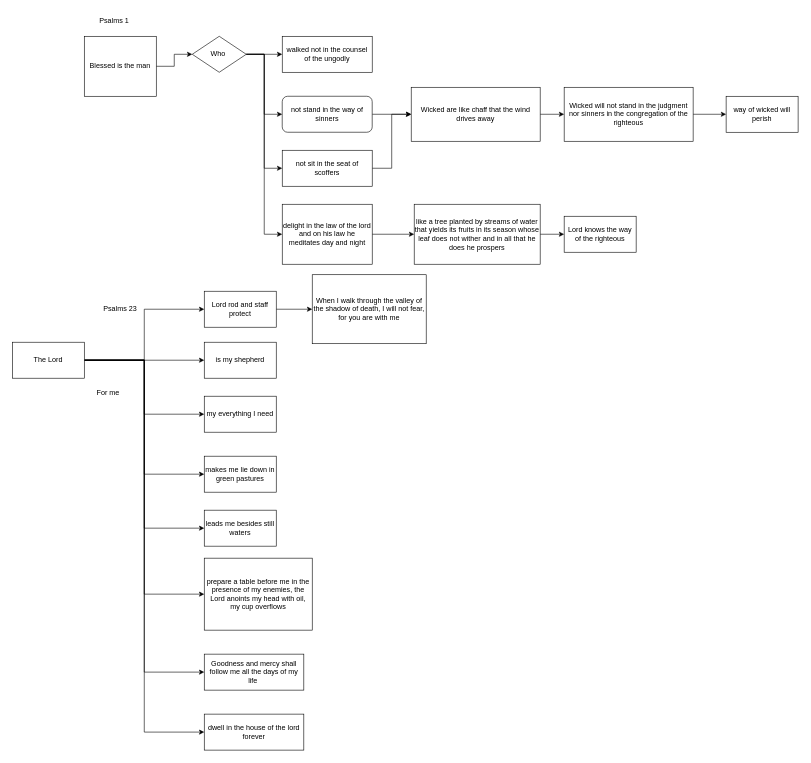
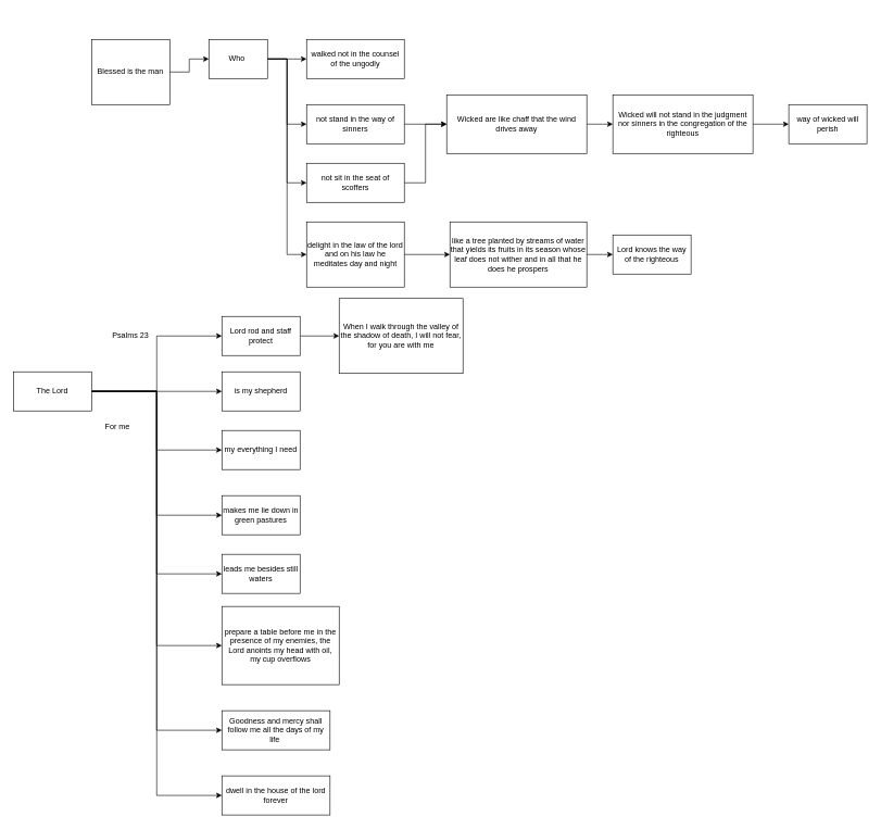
- <mxCell id="33" value="Psalms 1" style="text;html=1;align=center;verticalAlign=middle;whiteSpace=wrap;rounded=0;" parent="1" vertex="1"><mxGeometry x="160" y="20" width="60" height="30" as="geometry" /></mxCell>
- <mxCell id="8" value="Who&amp;nbsp;" style="rhombus;whiteSpace=wrap;html=1;" parent="1" vertex="1"><mxGeometry x="320" y="60" width="90" height="60" as="geometry" /></mxCell>
+ <mxCell id="8" value="Who&amp;nbsp;" style="rounded=0;whiteSpace=wrap;html=1;" parent="1" vertex="1"><mxGeometry x="320" y="60" width="90" height="60" as="geometry" /></mxCell>
- <mxCell id="11" value="not stand in the way of sinners" style="whiteSpace=wrap;html=1;rounded=1;" parent="1" vertex="1"><mxGeometry x="470" y="160" width="150" height="60" as="geometry" /></mxCell>
+ <mxCell id="11" value="not stand in the way of sinners" style="rounded=0;whiteSpace=wrap;html=1;" parent="1" vertex="1"><mxGeometry x="470" y="160" width="150" height="60" as="geometry" /></mxCell>
